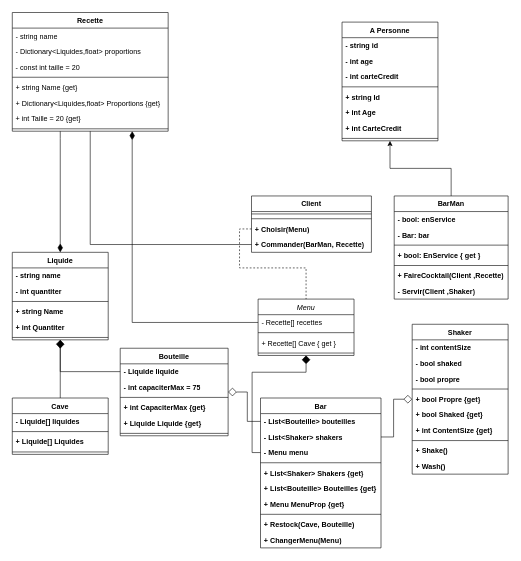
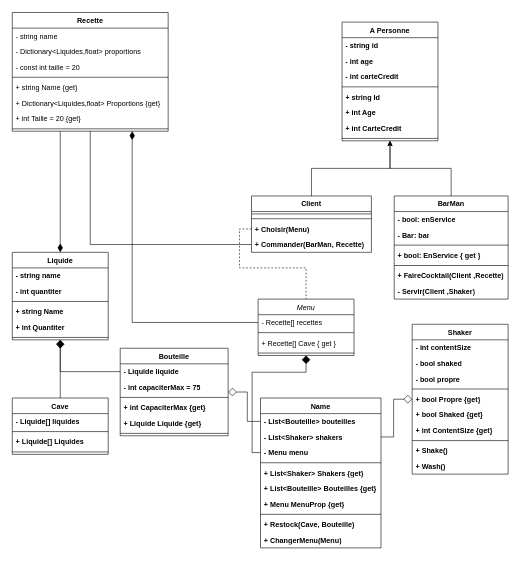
+ <mxCell id="33" style="edgeStyle=orthogonalEdgeStyle;rounded=0;orthogonalLoop=1;jettySize=auto;html=1;exitX=0.5;exitY=0;exitDx=0;exitDy=0;fontFamily=Helvetica;fontSize=12;fontColor=default;fontStyle=1;" parent="1" source="34" target="24" edge="1"><mxGeometry relative="1" as="geometry" /></mxCell>
- <mxCell id="48" value="Bar" style="swimlane;fontStyle=1;align=center;verticalAlign=top;childLayout=stackLayout;horizontal=1;startSize=26;horizontalStack=0;resizeParent=1;resizeParentMax=0;resizeLast=0;collapsible=1;marginBottom=0;whiteSpace=wrap;html=1;fontFamily=Helvetica;fontSize=12;" parent="1" vertex="1"><mxGeometry x="434" y="663" width="201" height="250" as="geometry" /></mxCell>
+ <mxCell id="48" value="Name" style="swimlane;fontStyle=1;align=center;verticalAlign=top;childLayout=stackLayout;horizontal=1;startSize=26;horizontalStack=0;resizeParent=1;resizeParentMax=0;resizeLast=0;collapsible=1;marginBottom=0;whiteSpace=wrap;html=1;fontFamily=Helvetica;fontSize=12;" parent="1" vertex="1"><mxGeometry x="434" y="663" width="201" height="250" as="geometry" /></mxCell>
